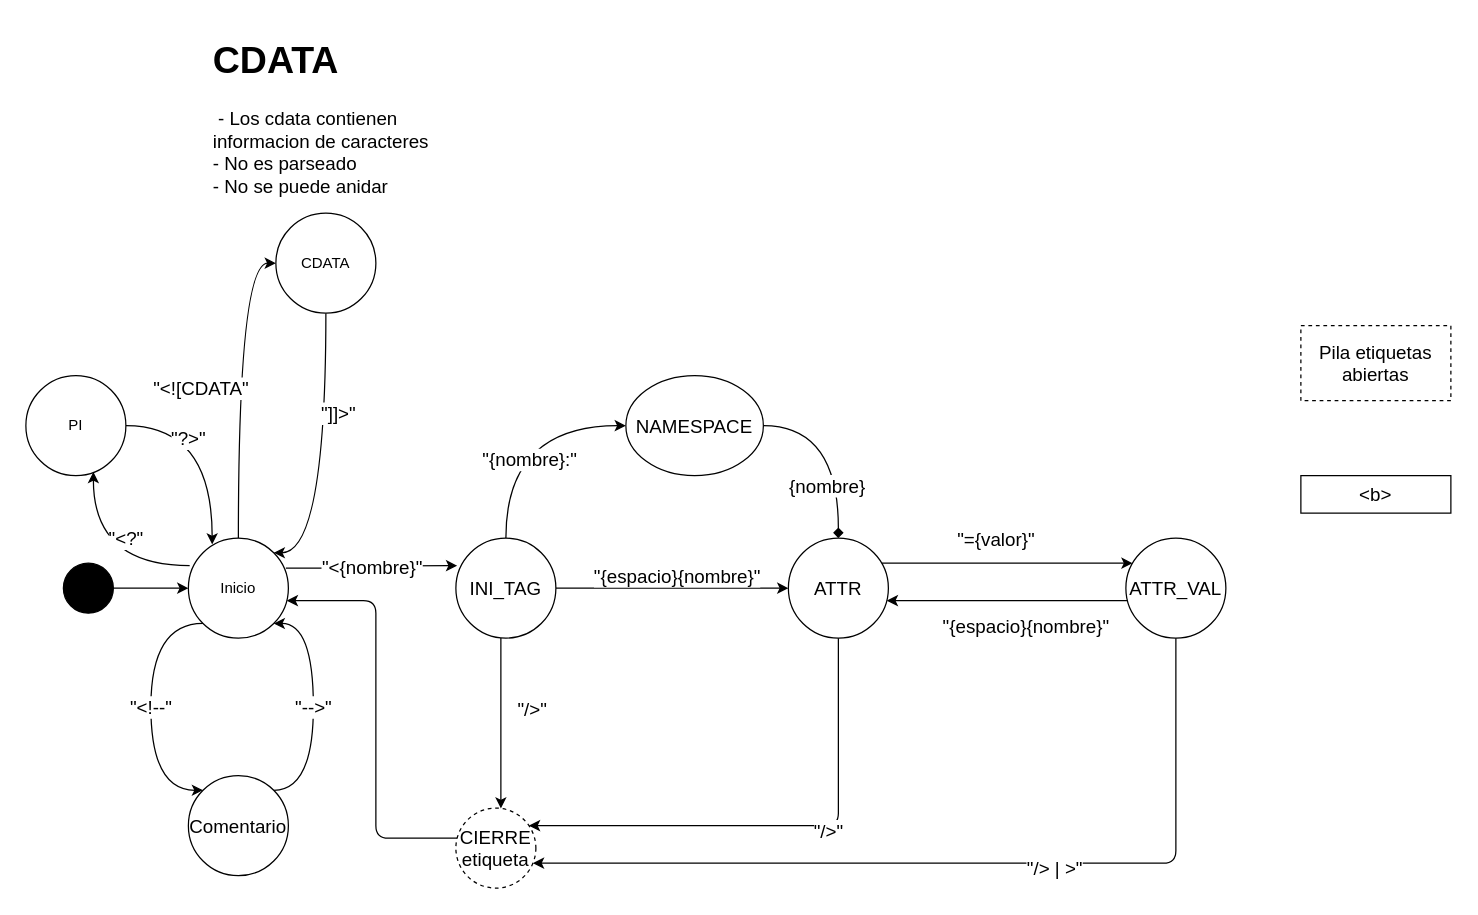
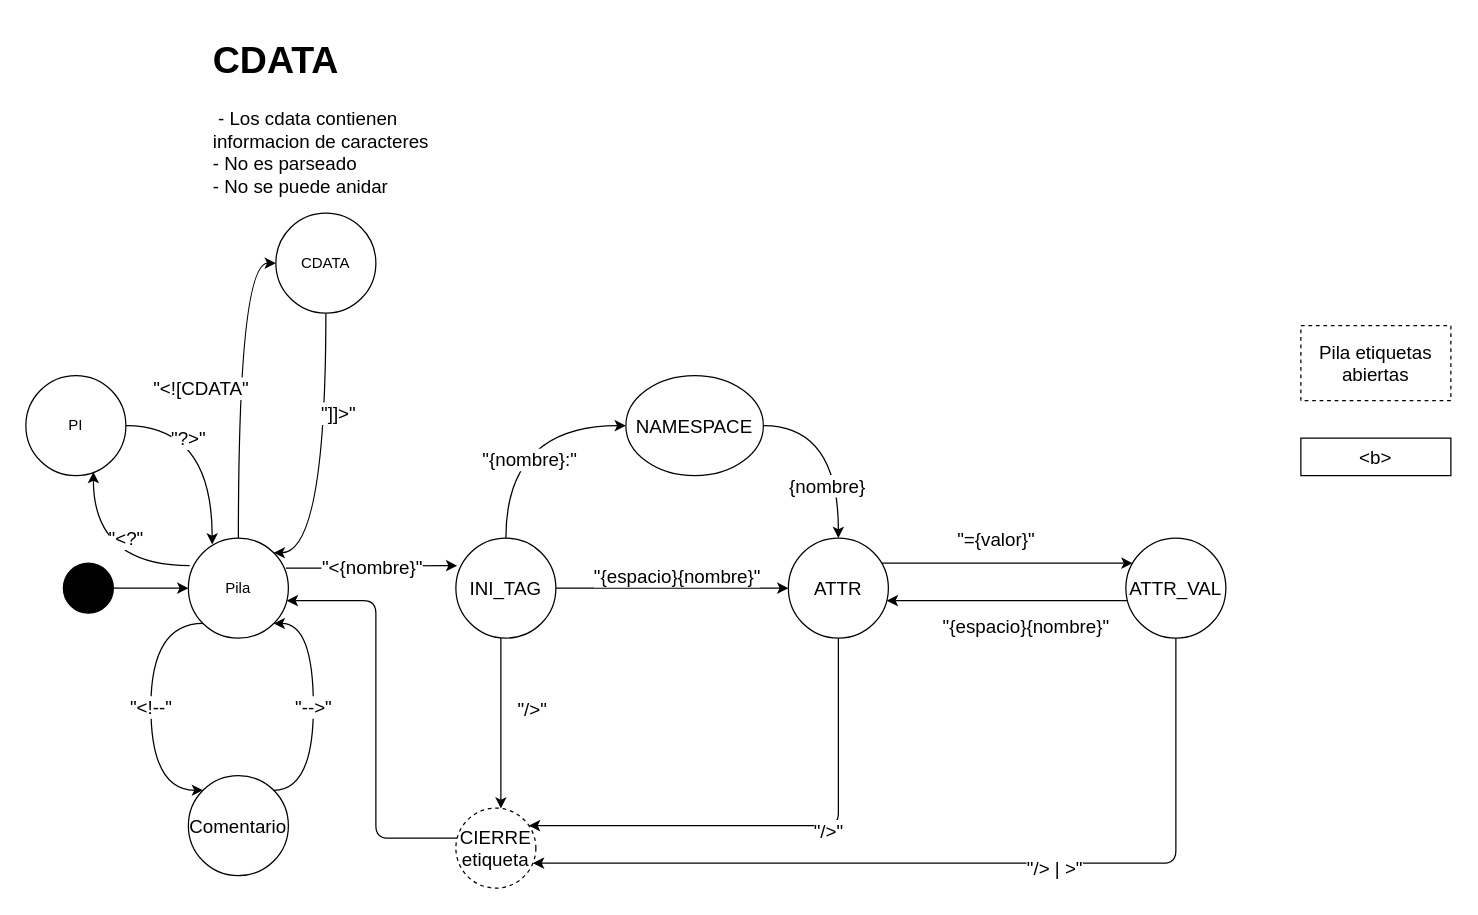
- <mxCell id="37" value="&amp;lt;b&amp;gt;" style="rounded=0;whiteSpace=wrap;html=1;fontSize=15;fillColor=none;" vertex="1" parent="1"><mxGeometry x="1040" y="380" width="120" height="30" as="geometry" /></mxCell>
+ <mxCell id="37" value="&amp;lt;b&amp;gt;" style="rounded=0;whiteSpace=wrap;html=1;fontSize=15;fillColor=none;" vertex="1" parent="1"><mxGeometry x="1040" y="350" width="120" height="30" as="geometry" /></mxCell>
- <mxCell id="22" style="edgeStyle=orthogonalEdgeStyle;curved=1;rounded=0;orthogonalLoop=1;jettySize=auto;html=1;entryX=0.5;entryY=0;entryDx=0;entryDy=0;fontSize=15;exitX=1;exitY=0.5;exitDx=0;exitDy=0;endArrow=diamond;" parent="1" source="24" target="27" edge="1"><mxGeometry relative="1" as="geometry" /></mxCell>
+ <mxCell id="22" style="edgeStyle=orthogonalEdgeStyle;curved=1;rounded=0;orthogonalLoop=1;jettySize=auto;html=1;entryX=0.5;entryY=0;entryDx=0;entryDy=0;fontSize=15;exitX=1;exitY=0.5;exitDx=0;exitDy=0;" parent="1" source="24" target="27" edge="1"><mxGeometry relative="1" as="geometry" /></mxCell>
- <mxCell id="6" value="Inicio" style="ellipse;whiteSpace=wrap;html=1;aspect=fixed;" parent="1" vertex="1"><mxGeometry x="150" y="430" width="80" height="80" as="geometry" /></mxCell>
+ <mxCell id="6" value="Pila" style="ellipse;whiteSpace=wrap;html=1;aspect=fixed;" parent="1" vertex="1"><mxGeometry x="150" y="430" width="80" height="80" as="geometry" /></mxCell>
